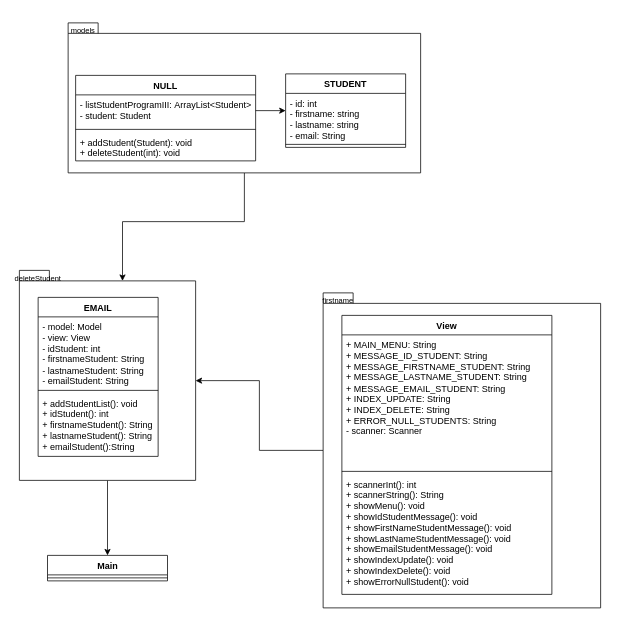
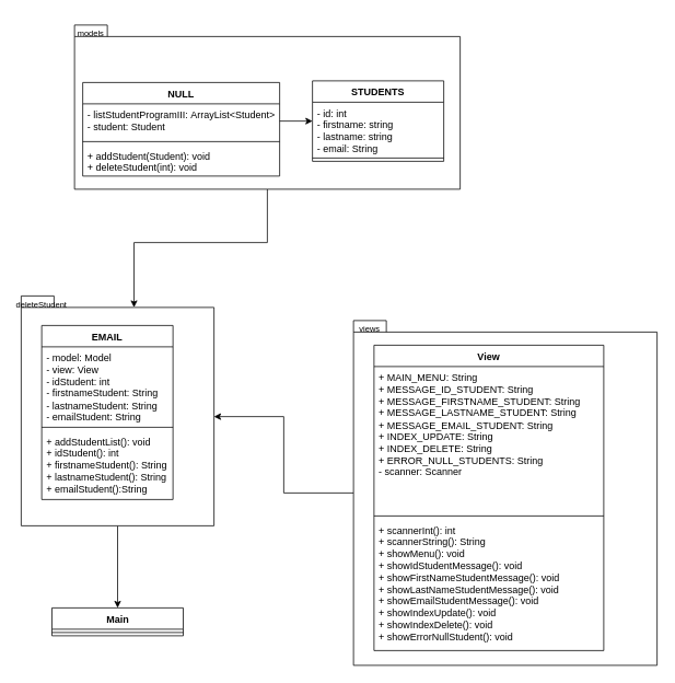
- <mxCell id="8" value="STUDENT" style="swimlane;fontStyle=1;align=center;verticalAlign=top;childLayout=stackLayout;horizontal=1;startSize=26;horizontalStack=0;resizeParent=1;resizeParentMax=0;resizeLast=0;collapsible=1;marginBottom=0;whiteSpace=wrap;html=1;" vertex="1" parent="1"><mxGeometry x="380" y="98" width="160" height="98" as="geometry" /></mxCell>
+ <mxCell id="8" value="STUDENTS" style="swimlane;fontStyle=1;align=center;verticalAlign=top;childLayout=stackLayout;horizontal=1;startSize=26;horizontalStack=0;resizeParent=1;resizeParentMax=0;resizeLast=0;collapsible=1;marginBottom=0;whiteSpace=wrap;html=1;" vertex="1" parent="1"><mxGeometry x="380" y="98" width="160" height="98" as="geometry" /></mxCell>
- <mxCell id="25" value="&lt;span style=&quot;font-size: 10px;&quot;&gt;firstname&lt;/span&gt;" style="text;html=1;strokeColor=none;fillColor=none;align=center;verticalAlign=middle;whiteSpace=wrap;rounded=0;" vertex="1" parent="1"><mxGeometry x="420" y="380" width="60" height="40" as="geometry" /></mxCell>
+ <mxCell id="25" value="&lt;span style=&quot;font-size: 10px;&quot;&gt;views&lt;/span&gt;" style="text;html=1;strokeColor=none;fillColor=none;align=center;verticalAlign=middle;whiteSpace=wrap;rounded=0;" vertex="1" parent="1"><mxGeometry x="420" y="380" width="60" height="40" as="geometry" /></mxCell>
